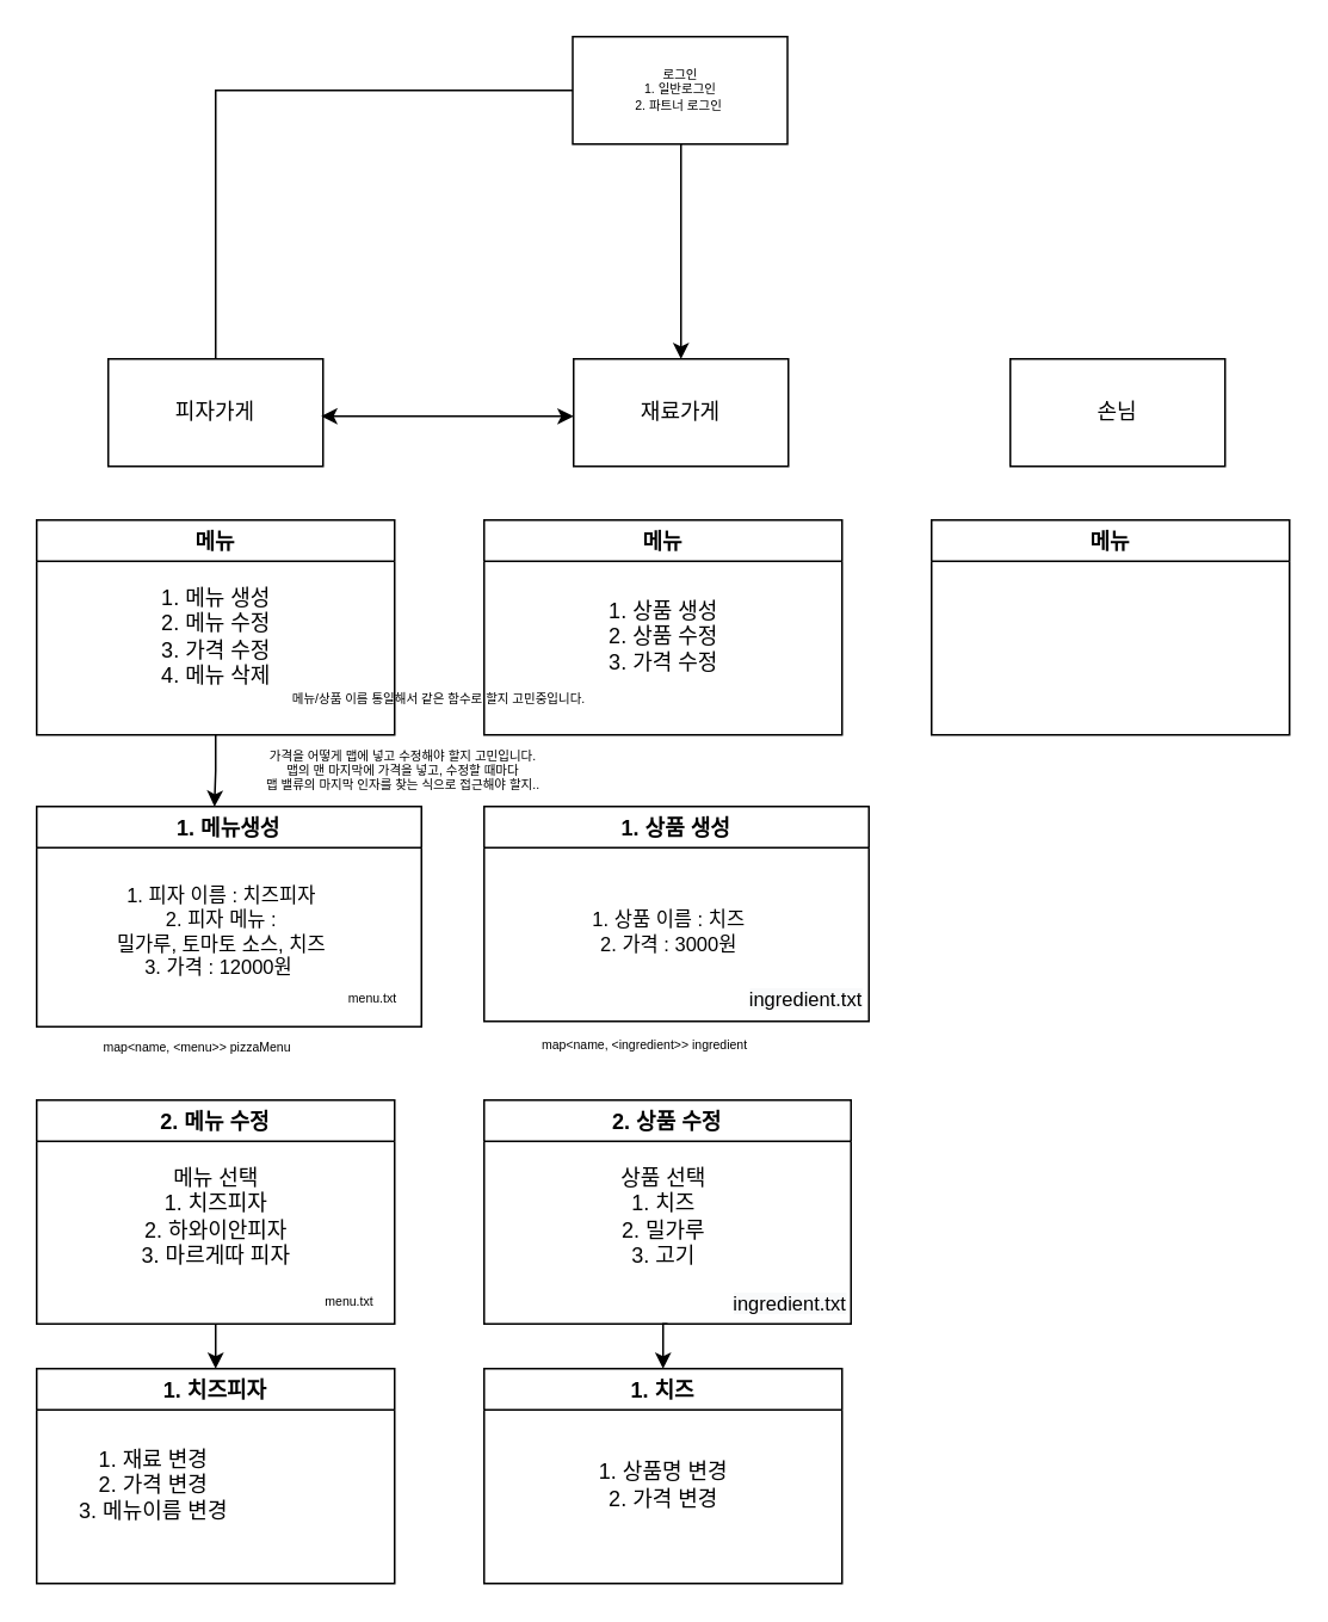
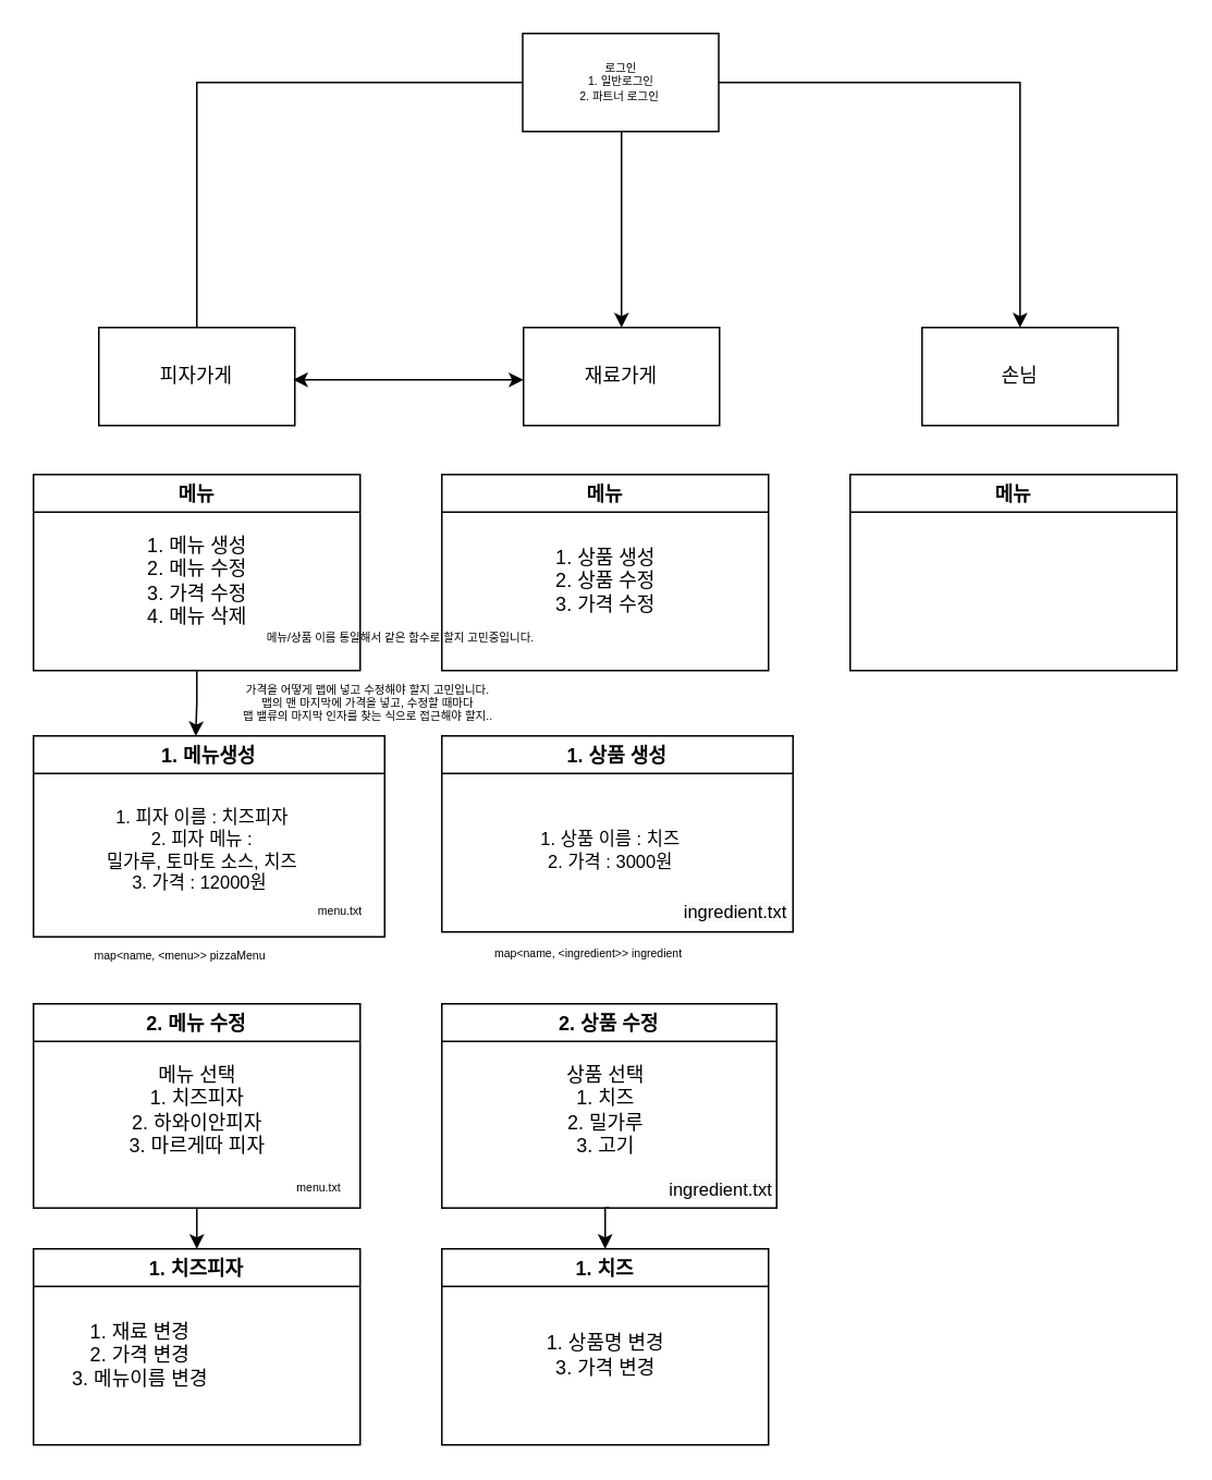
+ <mxCell id="33" style="edgeStyle=orthogonalEdgeStyle;rounded=0;orthogonalLoop=1;jettySize=auto;html=1;entryX=0.5;entryY=0;entryDx=0;entryDy=0;fontSize=7;" edge="1" parent="1" source="34" target="5"><mxGeometry relative="1" as="geometry" /></mxCell>
- <mxCell id="30" value="1. 상품명 변경&lt;br&gt;2. 가격 변경" style="text;html=1;align=center;verticalAlign=middle;resizable=0;points=[];autosize=1;strokeColor=none;fillColor=none;" vertex="1" parent="29"><mxGeometry x="55" y="50" width="90" height="30" as="geometry" /></mxCell>
+ <mxCell id="30" value="1. 상품명 변경&lt;br&gt;3. 가격 변경" style="text;html=1;align=center;verticalAlign=middle;resizable=0;points=[];autosize=1;strokeColor=none;fillColor=none;" vertex="1" parent="29"><mxGeometry x="55" y="50" width="90" height="30" as="geometry" /></mxCell>
